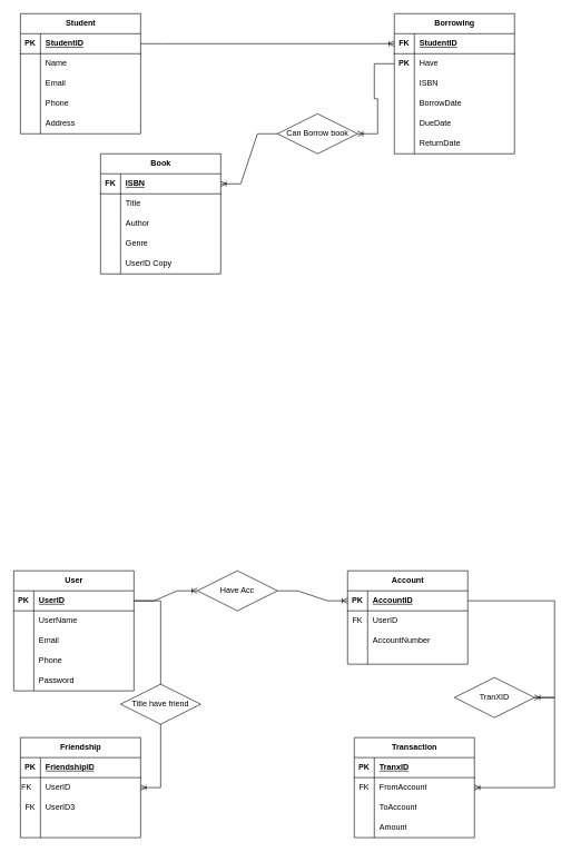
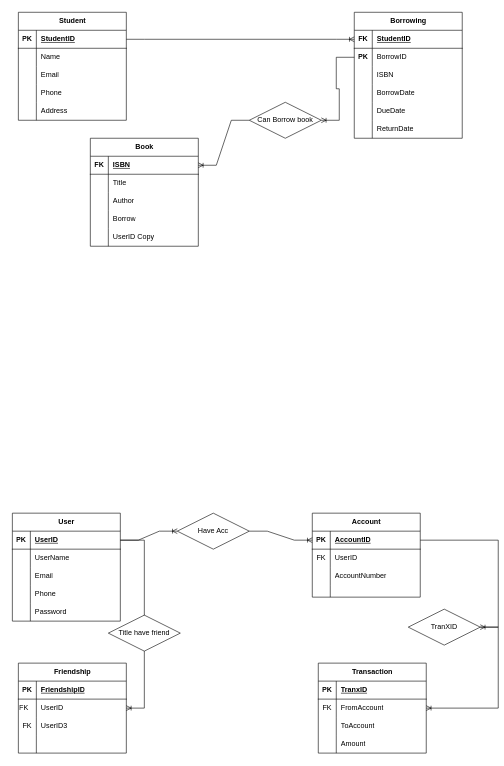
- <mxCell id="40" value="Have" style="shape=partialRectangle;connectable=0;fillColor=none;top=0;left=0;bottom=0;right=0;align=left;spacingLeft=6;overflow=hidden;whiteSpace=wrap;html=1;" vertex="1" parent="38"><mxGeometry x="30" width="150" height="30" as="geometry"><mxRectangle width="150" height="30" as="alternateBounds" /></mxGeometry></mxCell>
+ <mxCell id="40" value="BorrowID" style="shape=partialRectangle;connectable=0;fillColor=none;top=0;left=0;bottom=0;right=0;align=left;spacingLeft=6;overflow=hidden;whiteSpace=wrap;html=1;" vertex="1" parent="38"><mxGeometry x="30" width="150" height="30" as="geometry"><mxRectangle width="150" height="30" as="alternateBounds" /></mxGeometry></mxCell>
- <mxCell id="30" value="Genre" style="shape=partialRectangle;connectable=0;fillColor=none;top=0;left=0;bottom=0;right=0;align=left;spacingLeft=6;overflow=hidden;whiteSpace=wrap;html=1;" vertex="1" parent="28"><mxGeometry x="30" width="150" height="30" as="geometry"><mxRectangle width="150" height="30" as="alternateBounds" /></mxGeometry></mxCell>
+ <mxCell id="30" value="Borrow" style="shape=partialRectangle;connectable=0;fillColor=none;top=0;left=0;bottom=0;right=0;align=left;spacingLeft=6;overflow=hidden;whiteSpace=wrap;html=1;" vertex="1" parent="28"><mxGeometry x="30" width="150" height="30" as="geometry"><mxRectangle width="150" height="30" as="alternateBounds" /></mxGeometry></mxCell>
